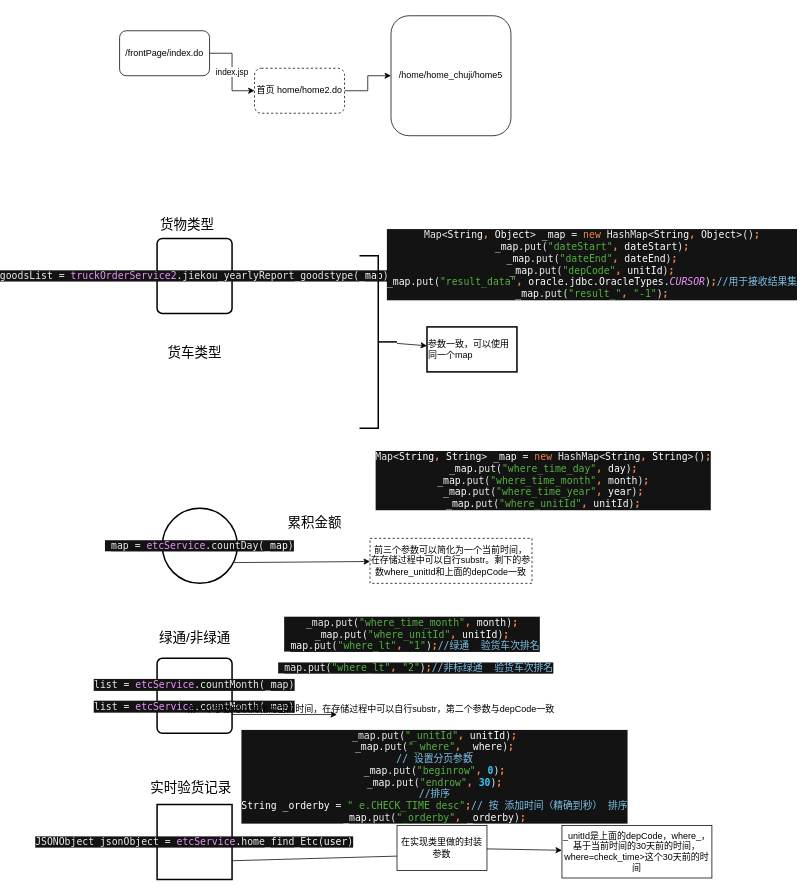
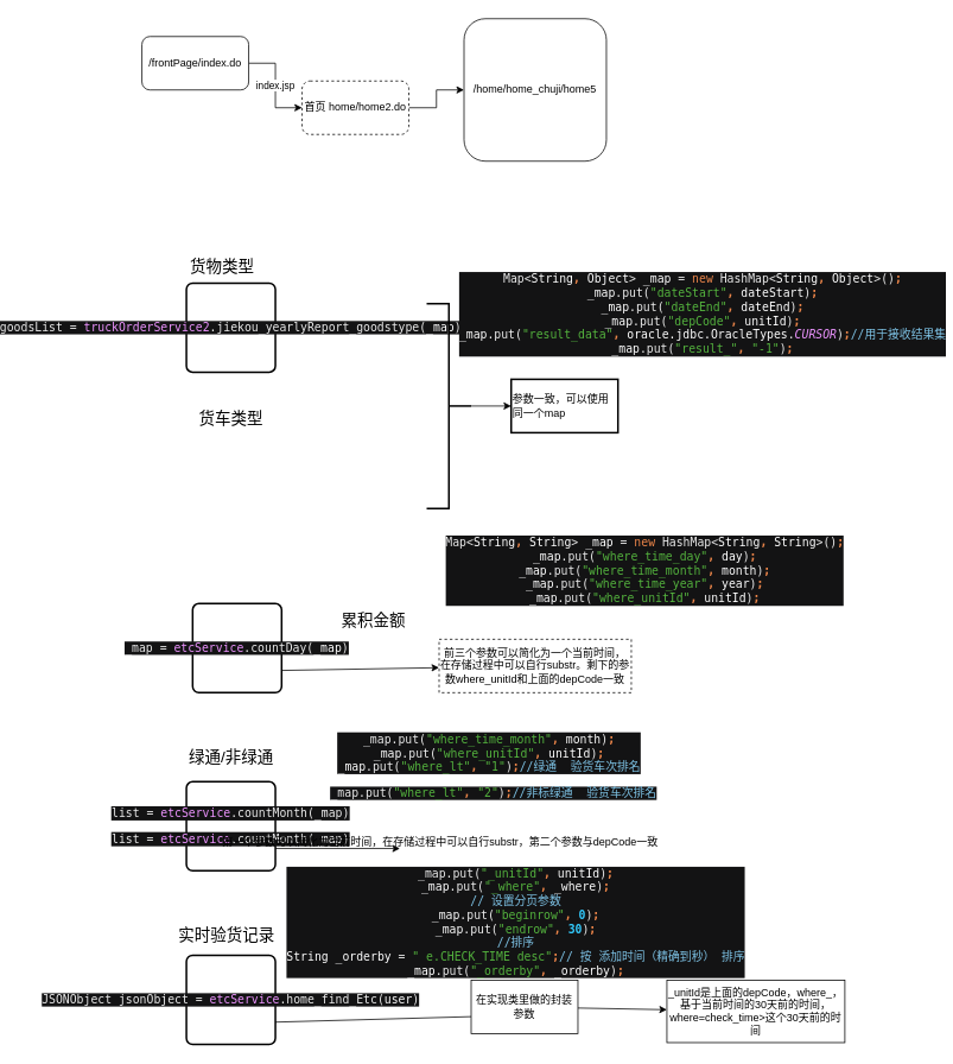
- <mxCell id="19" value="参数一致，可以使用同一个map" style="whiteSpace=wrap;html=1;align=left;strokeWidth=2;" vertex="1" parent="1"><mxGeometry x="430" y="435" width="120" height="60" as="geometry" /></mxCell>
+ <mxCell id="19" value="参数一致，可以使用同一个map" style="whiteSpace=wrap;html=1;align=left;strokeWidth=2;" vertex="1" parent="1"><mxGeometry x="435" y="425" width="120" height="60" as="geometry" /></mxCell>
- <mxCell id="9" value="&lt;pre style=&quot;background-color:#131314;color:#ebebeb;font-family:'JetBrains Mono',monospace;font-size:9.8pt;&quot;&gt;_map = &lt;span style=&quot;color:#ed94ff;&quot;&gt;etcService&lt;/span&gt;.countDay(&lt;span style=&quot;color:#ffffff;&quot;&gt;_map&lt;/span&gt;)&lt;/pre&gt;" style="ellipse;whiteSpace=wrap;html=1;absoluteArcSize=1;arcSize=14;strokeWidth=2;" vertex="1" parent="1"><mxGeometry x="77" y="677" width="100" height="100" as="geometry" /></mxCell>
+ <mxCell id="9" value="&lt;pre style=&quot;background-color:#131314;color:#ebebeb;font-family:'JetBrains Mono',monospace;font-size:9.8pt;&quot;&gt;_map = &lt;span style=&quot;color:#ed94ff;&quot;&gt;etcService&lt;/span&gt;.countDay(&lt;span style=&quot;color:#ffffff;&quot;&gt;_map&lt;/span&gt;)&lt;/pre&gt;" style="rounded=1;whiteSpace=wrap;html=1;absoluteArcSize=1;arcSize=14;strokeWidth=2;" vertex="1" parent="1"><mxGeometry x="77" y="677" width="100" height="100" as="geometry" /></mxCell>
- <mxCell id="14" value="&lt;pre style=&quot;background-color:#131314;color:#ebebeb;font-family:'JetBrains Mono',monospace;font-size:9.8pt;&quot;&gt;JSONObject jsonObject = &lt;span style=&quot;color:#ed94ff;&quot;&gt;etcService&lt;/span&gt;.home_find_Etc(&lt;span style=&quot;color:#ffffff;&quot;&gt;user&lt;/span&gt;)&lt;/pre&gt;" style="whiteSpace=wrap;html=1;absoluteArcSize=1;arcSize=14;strokeWidth=2;rounded=0;" vertex="1" parent="1"><mxGeometry x="70" y="1072" width="100" height="100" as="geometry" /></mxCell>
+ <mxCell id="14" value="&lt;pre style=&quot;background-color:#131314;color:#ebebeb;font-family:'JetBrains Mono',monospace;font-size:9.8pt;&quot;&gt;JSONObject jsonObject = &lt;span style=&quot;color:#ed94ff;&quot;&gt;etcService&lt;/span&gt;.home_find_Etc(&lt;span style=&quot;color:#ffffff;&quot;&gt;user&lt;/span&gt;)&lt;/pre&gt;" style="rounded=1;whiteSpace=wrap;html=1;absoluteArcSize=1;arcSize=14;strokeWidth=2;" vertex="1" parent="1"><mxGeometry x="70" y="1072" width="100" height="100" as="geometry" /></mxCell>
